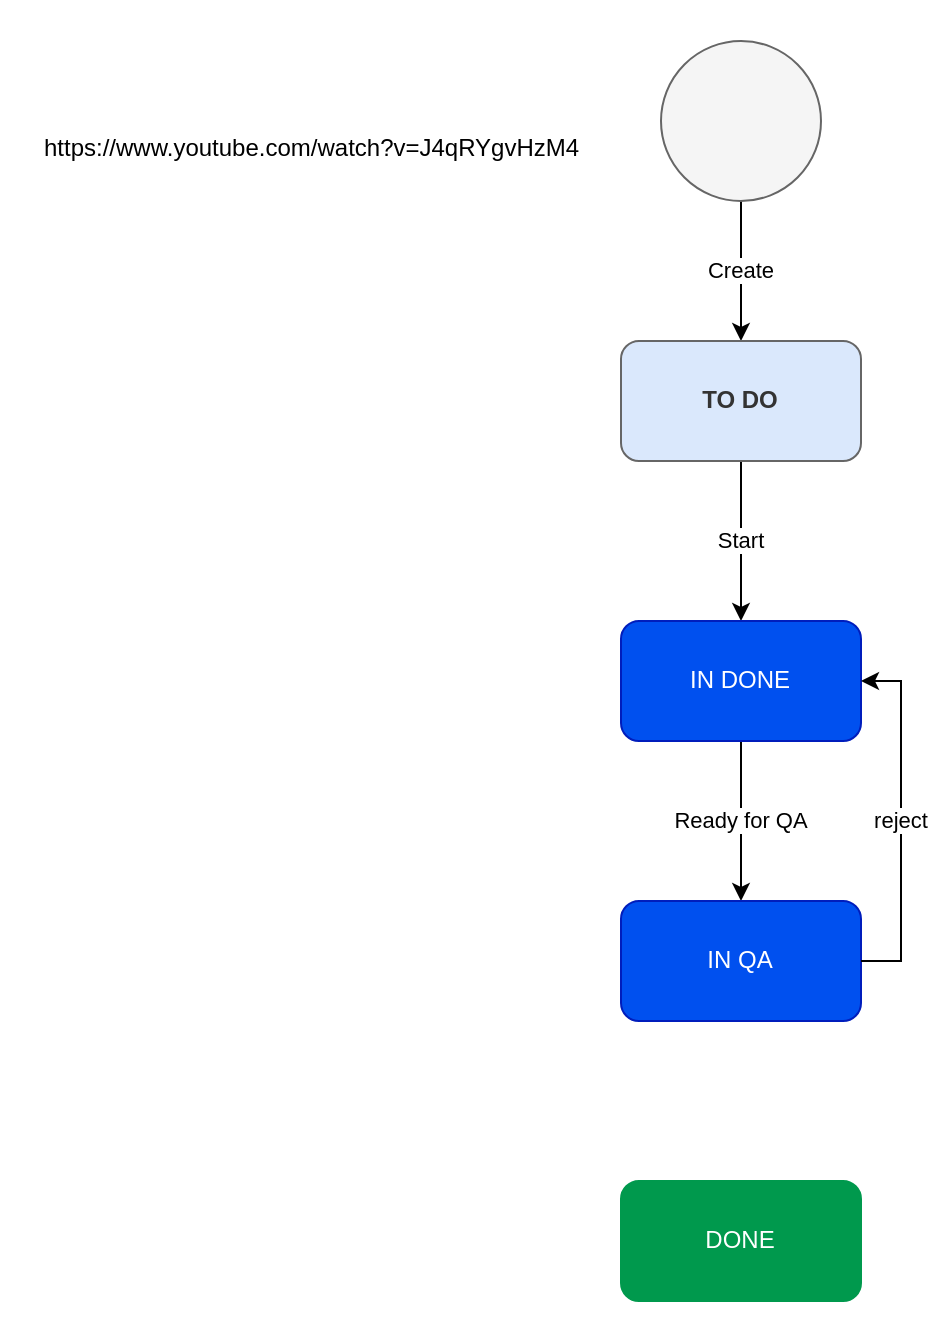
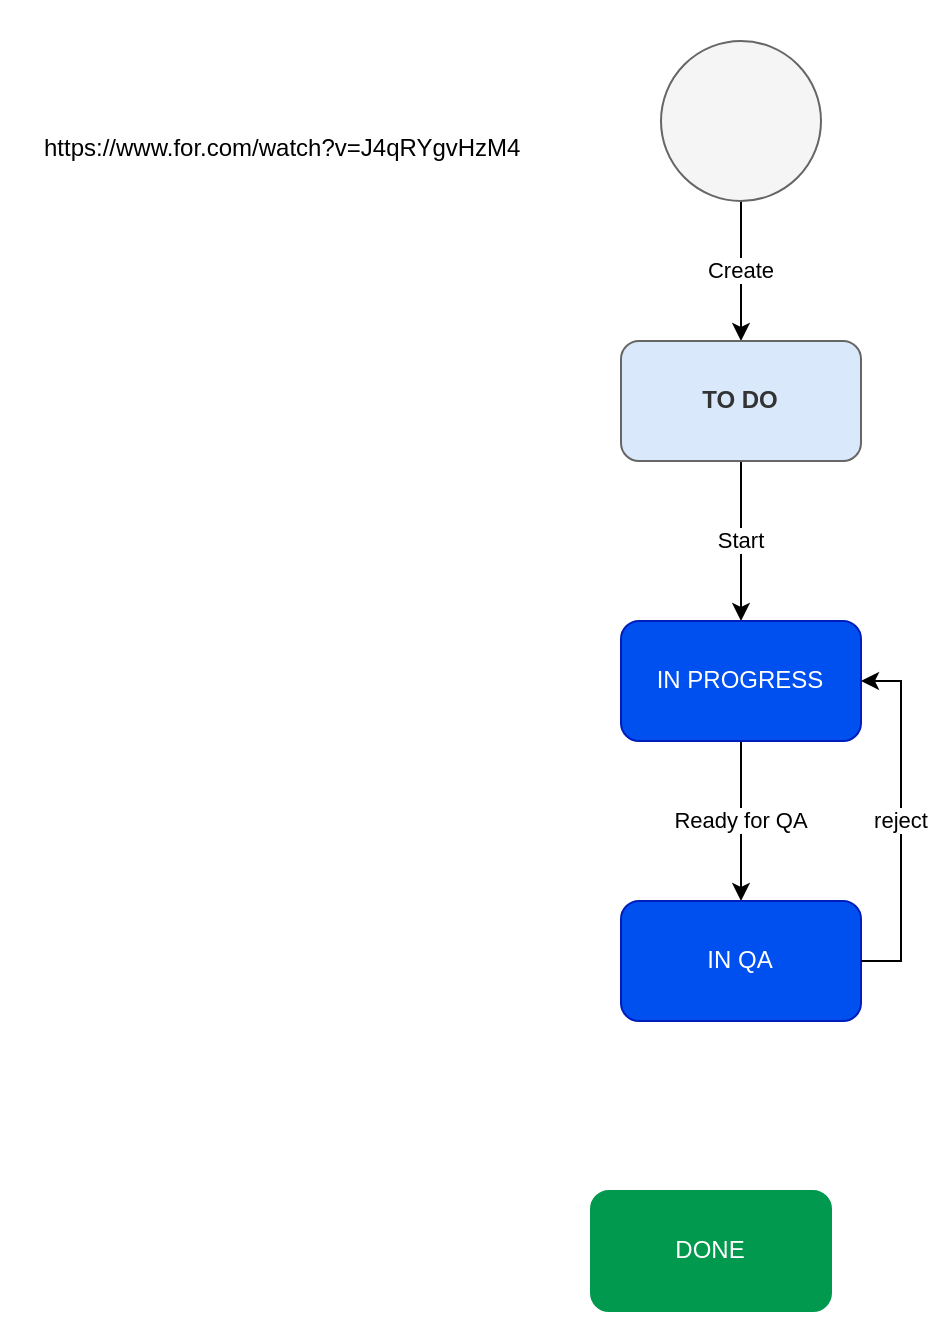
- <mxCell id="11" value="https://www.youtube.com/watch?v=J4qRYgvHzM4" style="text;whiteSpace=wrap;html=1;" vertex="1" parent="1"><mxGeometry x="20" y="60" width="290" height="30" as="geometry" /></mxCell>
+ <mxCell id="11" value="https://www.for.com/watch?v=J4qRYgvHzM4" style="text;whiteSpace=wrap;html=1;" vertex="1" parent="1"><mxGeometry x="20" y="60" width="290" height="30" as="geometry" /></mxCell>
- <mxCell id="7" value="IN DONE" style="rounded=1;whiteSpace=wrap;html=1;fillColor=#0050ef;fontColor=#ffffff;strokeColor=#001DBC;" parent="1" vertex="1"><mxGeometry x="310" y="310" width="120" height="60" as="geometry" /></mxCell>
+ <mxCell id="7" value="IN PROGRESS" style="rounded=1;whiteSpace=wrap;html=1;fillColor=#0050ef;fontColor=#ffffff;strokeColor=#001DBC;" parent="1" vertex="1"><mxGeometry x="310" y="310" width="120" height="60" as="geometry" /></mxCell>
- <mxCell id="10" value="&lt;font color=&quot;#ffffff&quot;&gt;DONE&lt;/font&gt;" style="rounded=1;whiteSpace=wrap;html=1;fillColor=#00994D;strokeColor=#00994D;" parent="1" vertex="1"><mxGeometry x="310" y="590" width="120" height="60" as="geometry" /></mxCell>
+ <mxCell id="10" value="&lt;font color=&quot;#ffffff&quot;&gt;DONE&lt;/font&gt;" style="rounded=1;whiteSpace=wrap;html=1;fillColor=#00994D;strokeColor=#00994D;" parent="1" vertex="1"><mxGeometry x="295" y="595" width="120" height="60" as="geometry" /></mxCell>
